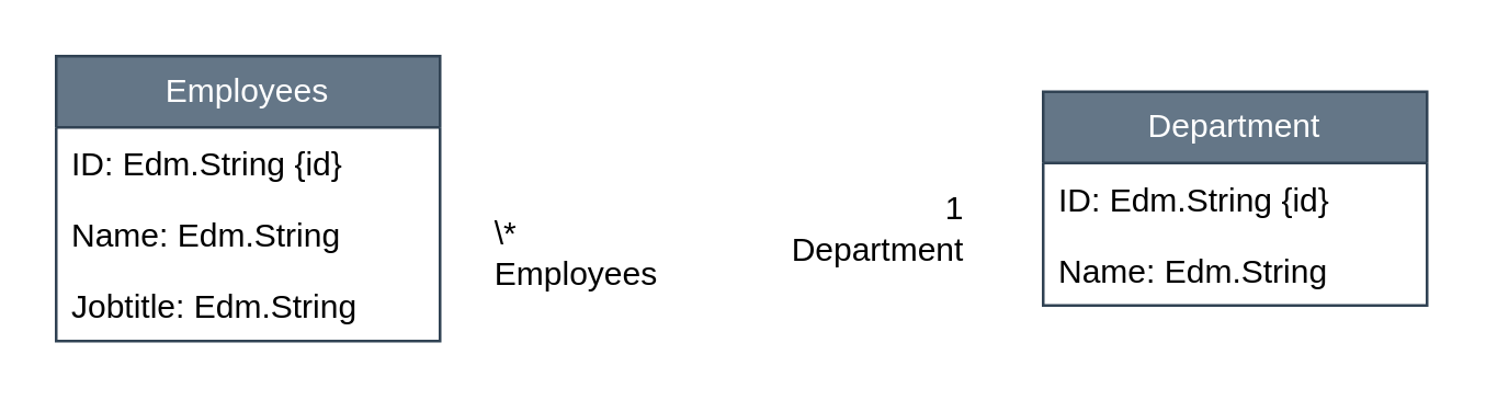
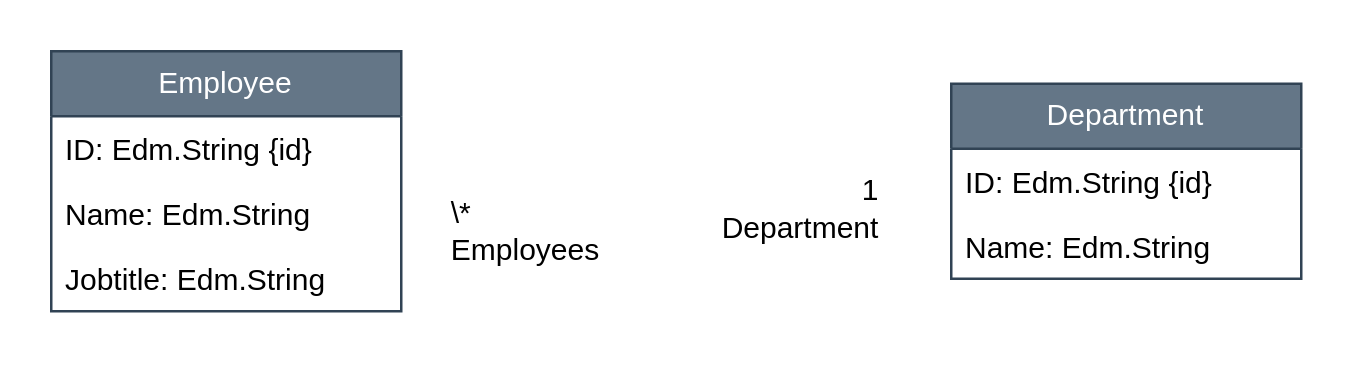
- <mxCell id="2" value="Employees" style="swimlane;fontStyle=0;childLayout=stackLayout;horizontal=1;startSize=26;fillColor=#647687;horizontalStack=0;resizeParent=1;resizeParentMax=0;resizeLast=0;collapsible=1;marginBottom=0;whiteSpace=wrap;html=1;strokeColor=#314354;fontColor=#ffffff;" parent="1" vertex="1"><mxGeometry x="20" y="20" width="140" height="104" as="geometry" /></mxCell>
+ <mxCell id="2" value="Employee" style="swimlane;fontStyle=0;childLayout=stackLayout;horizontal=1;startSize=26;fillColor=#647687;horizontalStack=0;resizeParent=1;resizeParentMax=0;resizeLast=0;collapsible=1;marginBottom=0;whiteSpace=wrap;html=1;strokeColor=#314354;fontColor=#ffffff;" parent="1" vertex="1"><mxGeometry x="20" y="20" width="140" height="104" as="geometry" /></mxCell>
